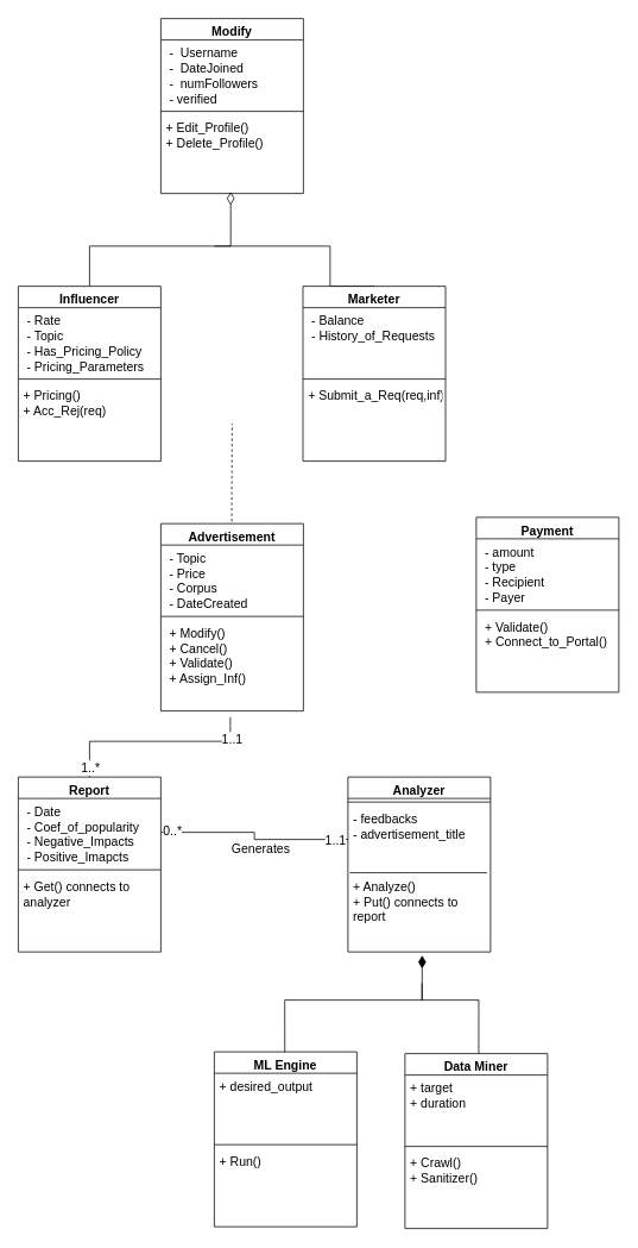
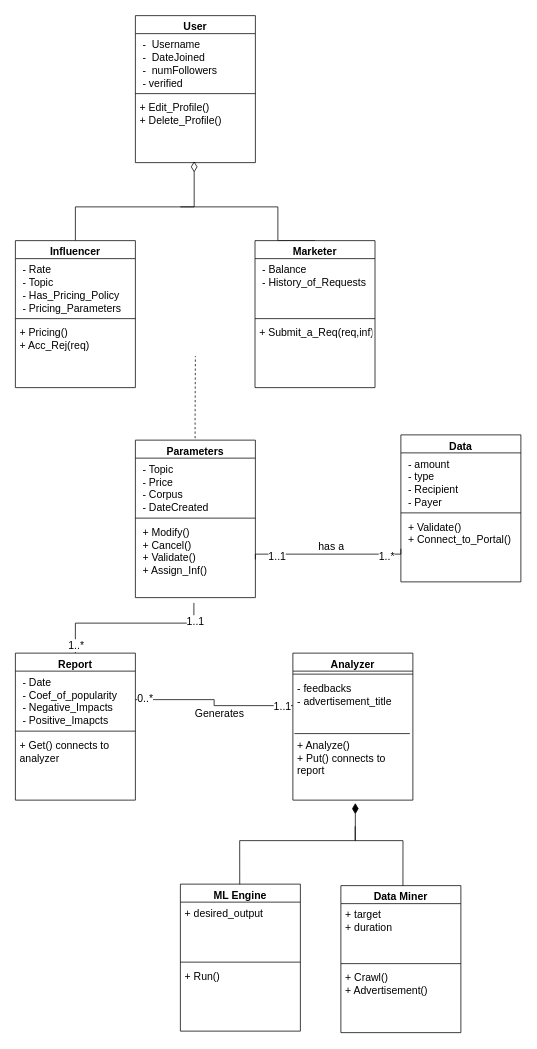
- <mxCell id="2" value="Modify" style="swimlane;fontStyle=1;align=center;verticalAlign=top;childLayout=stackLayout;horizontal=1;startSize=24;horizontalStack=0;resizeParent=1;resizeParentMax=0;resizeLast=0;collapsible=1;marginBottom=0;fontSize=14;" parent="1" vertex="1"><mxGeometry x="180" y="20" width="160" height="196" as="geometry" /></mxCell>
+ <mxCell id="2" value="User" style="swimlane;fontStyle=1;align=center;verticalAlign=top;childLayout=stackLayout;horizontal=1;startSize=24;horizontalStack=0;resizeParent=1;resizeParentMax=0;resizeLast=0;collapsible=1;marginBottom=0;fontSize=14;" parent="1" vertex="1"><mxGeometry x="180" y="20" width="160" height="196" as="geometry" /></mxCell>
- <mxCell id="21" value="Payment" style="swimlane;fontStyle=1;align=center;verticalAlign=top;childLayout=stackLayout;horizontal=1;startSize=24;horizontalStack=0;resizeParent=1;resizeParentMax=0;resizeLast=0;collapsible=1;marginBottom=0;fontSize=14;" parent="1" vertex="1"><mxGeometry x="534" y="579" width="160" height="196" as="geometry" /></mxCell>
+ <mxCell id="21" value="Data" style="swimlane;fontStyle=1;align=center;verticalAlign=top;childLayout=stackLayout;horizontal=1;startSize=24;horizontalStack=0;resizeParent=1;resizeParentMax=0;resizeLast=0;collapsible=1;marginBottom=0;fontSize=14;" parent="1" vertex="1"><mxGeometry x="534" y="579" width="160" height="196" as="geometry" /></mxCell>
- <mxCell id="17" value="Advertisement " style="swimlane;fontStyle=1;align=center;verticalAlign=top;childLayout=stackLayout;horizontal=1;startSize=24;horizontalStack=0;resizeParent=1;resizeParentMax=0;resizeLast=0;collapsible=1;marginBottom=0;fontSize=14;" parent="1" vertex="1"><mxGeometry x="180" y="586" width="160" height="210" as="geometry" /></mxCell>
+ <mxCell id="17" value="Parameters " style="swimlane;fontStyle=1;align=center;verticalAlign=top;childLayout=stackLayout;horizontal=1;startSize=24;horizontalStack=0;resizeParent=1;resizeParentMax=0;resizeLast=0;collapsible=1;marginBottom=0;fontSize=14;" parent="1" vertex="1"><mxGeometry x="180" y="586" width="160" height="210" as="geometry" /></mxCell>
+ <mxCell id="32" style="edgeStyle=orthogonalEdgeStyle;rounded=0;orthogonalLoop=1;jettySize=auto;html=1;exitX=1;exitY=0.5;exitDx=0;exitDy=0;entryX=0;entryY=0.5;entryDx=0;entryDy=0;sourcePerimeterSpacing=7;endArrow=none;endFill=0;targetPerimeterSpacing=7;strokeWidth=1;fontSize=14;" parent="1" source="20" target="24" edge="1"><mxGeometry relative="1" as="geometry"><Array as="points"><mxPoint x="534" y="738" /></Array></mxGeometry></mxCell>
+ <mxCell id="33" value="1..1" style="text;html=1;align=center;verticalAlign=middle;resizable=0;points=[];;labelBackgroundColor=#ffffff;fontSize=14;" parent="32" vertex="1" connectable="0"><mxGeometry x="0.942" y="156" relative="1" as="geometry"><mxPoint x="-10" y="3" as="offset" /></mxGeometry></mxCell>
+ <mxCell id="34" value="1..*" style="text;html=1;align=center;verticalAlign=middle;resizable=0;points=[];;labelBackgroundColor=#ffffff;fontSize=14;" parent="32" vertex="1" connectable="0"><mxGeometry x="0.743" y="-2" relative="1" as="geometry"><mxPoint as="offset" /></mxGeometry></mxCell>
+ <mxCell id="35" value="has a" style="text;html=1;align=center;verticalAlign=middle;resizable=0;points=[];;labelBackgroundColor=#ffffff;fontSize=14;" parent="32" vertex="1" connectable="0"><mxGeometry x="0.076" y="-5" relative="1" as="geometry"><mxPoint x="-5" y="-16" as="offset" /></mxGeometry></mxCell>
- <mxCell id="54" value="+ Crawl()&#10;+ Sanitizer()&#10;" style="text;strokeColor=none;fillColor=none;align=left;verticalAlign=top;spacingLeft=4;spacingRight=4;overflow=hidden;rotatable=0;points=[[0,0.5],[1,0.5]];portConstraint=eastwest;fontSize=14;" parent="51" vertex="1"><mxGeometry y="108" width="160" height="88" as="geometry" /></mxCell>
+ <mxCell id="54" value="+ Crawl()&#10;+ Advertisement()&#10;" style="text;strokeColor=none;fillColor=none;align=left;verticalAlign=top;spacingLeft=4;spacingRight=4;overflow=hidden;rotatable=0;points=[[0,0.5],[1,0.5]];portConstraint=eastwest;fontSize=14;" parent="51" vertex="1"><mxGeometry y="108" width="160" height="88" as="geometry" /></mxCell>
